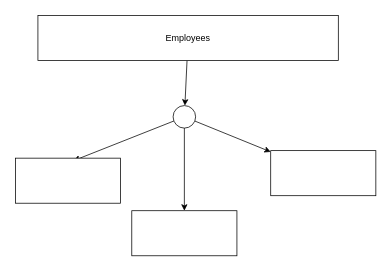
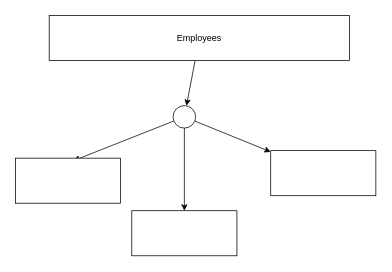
- <mxCell id="3" value="Employees" style="rounded=0;whiteSpace=wrap;html=1;" vertex="1" parent="1"><mxGeometry x="50" y="20" width="400" height="60" as="geometry" /></mxCell>
+ <mxCell id="3" value="Employees" style="rounded=0;whiteSpace=wrap;html=1;" vertex="1" parent="1"><mxGeometry x="65" y="20" width="400" height="60" as="geometry" /></mxCell>
